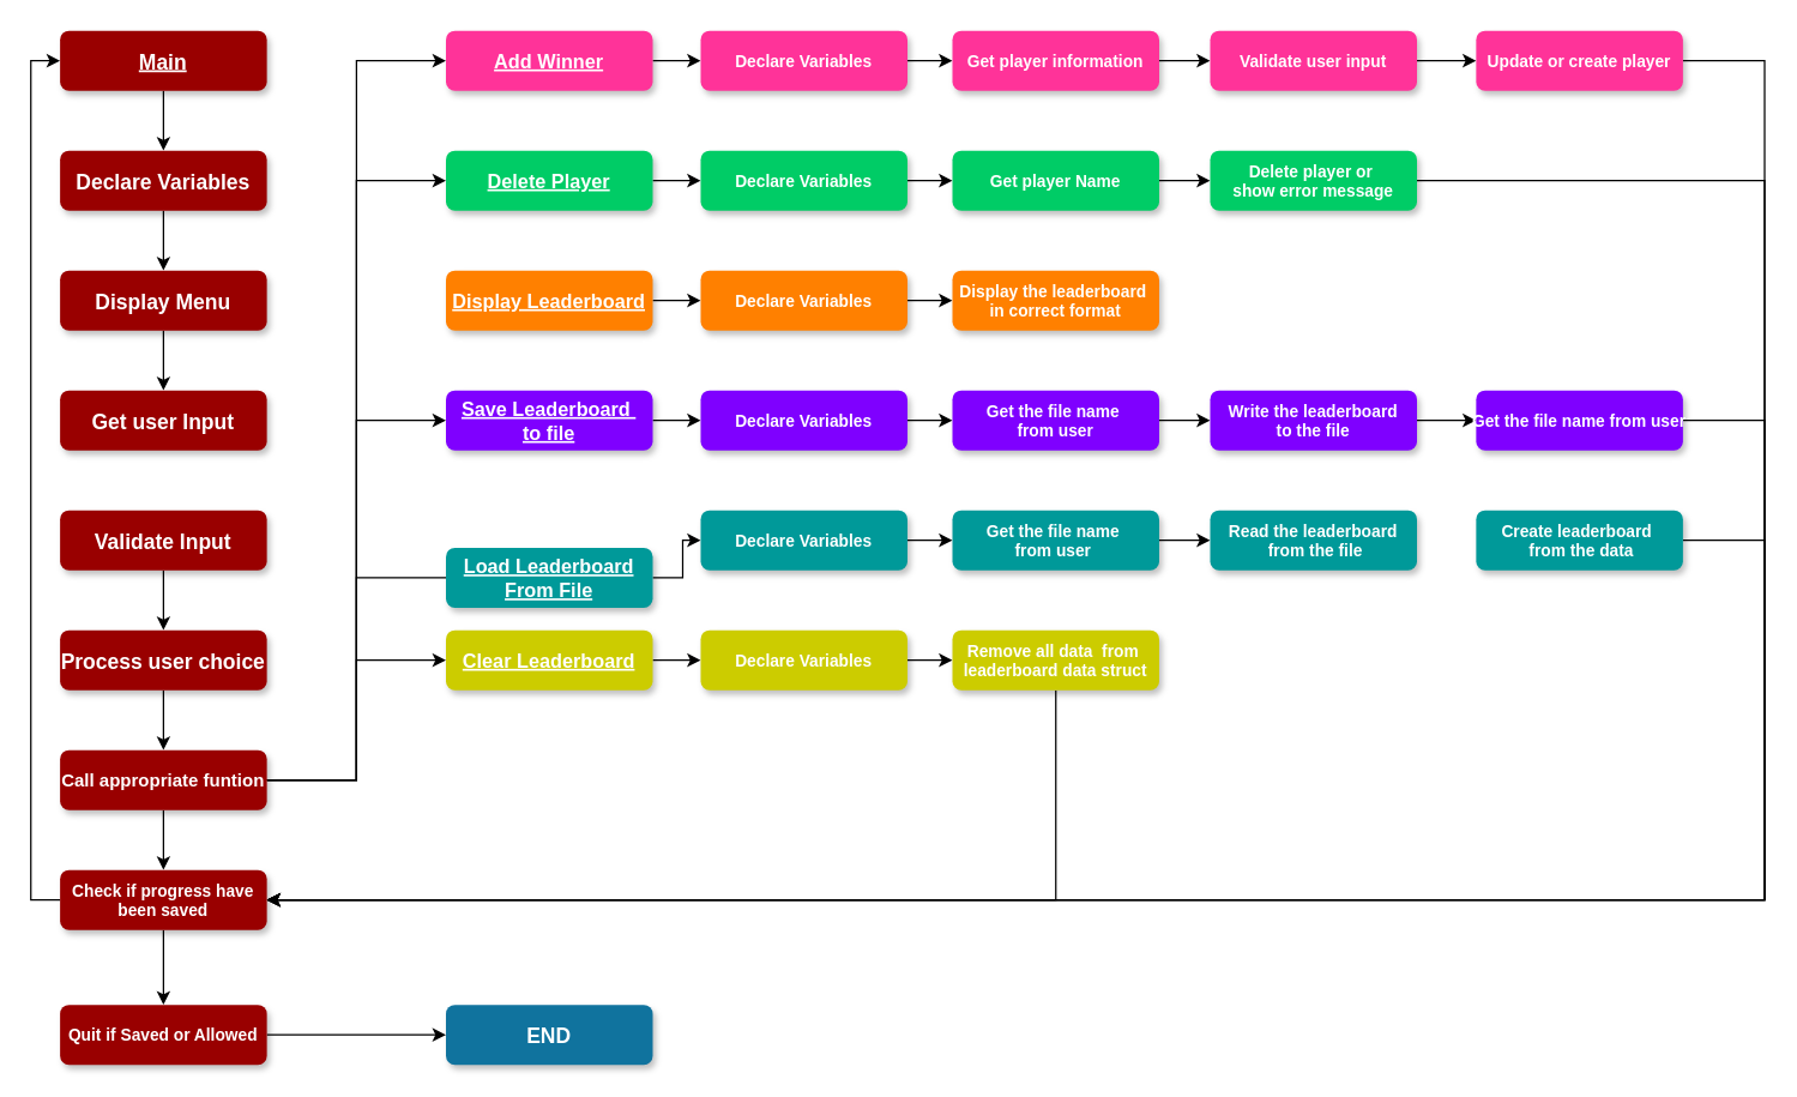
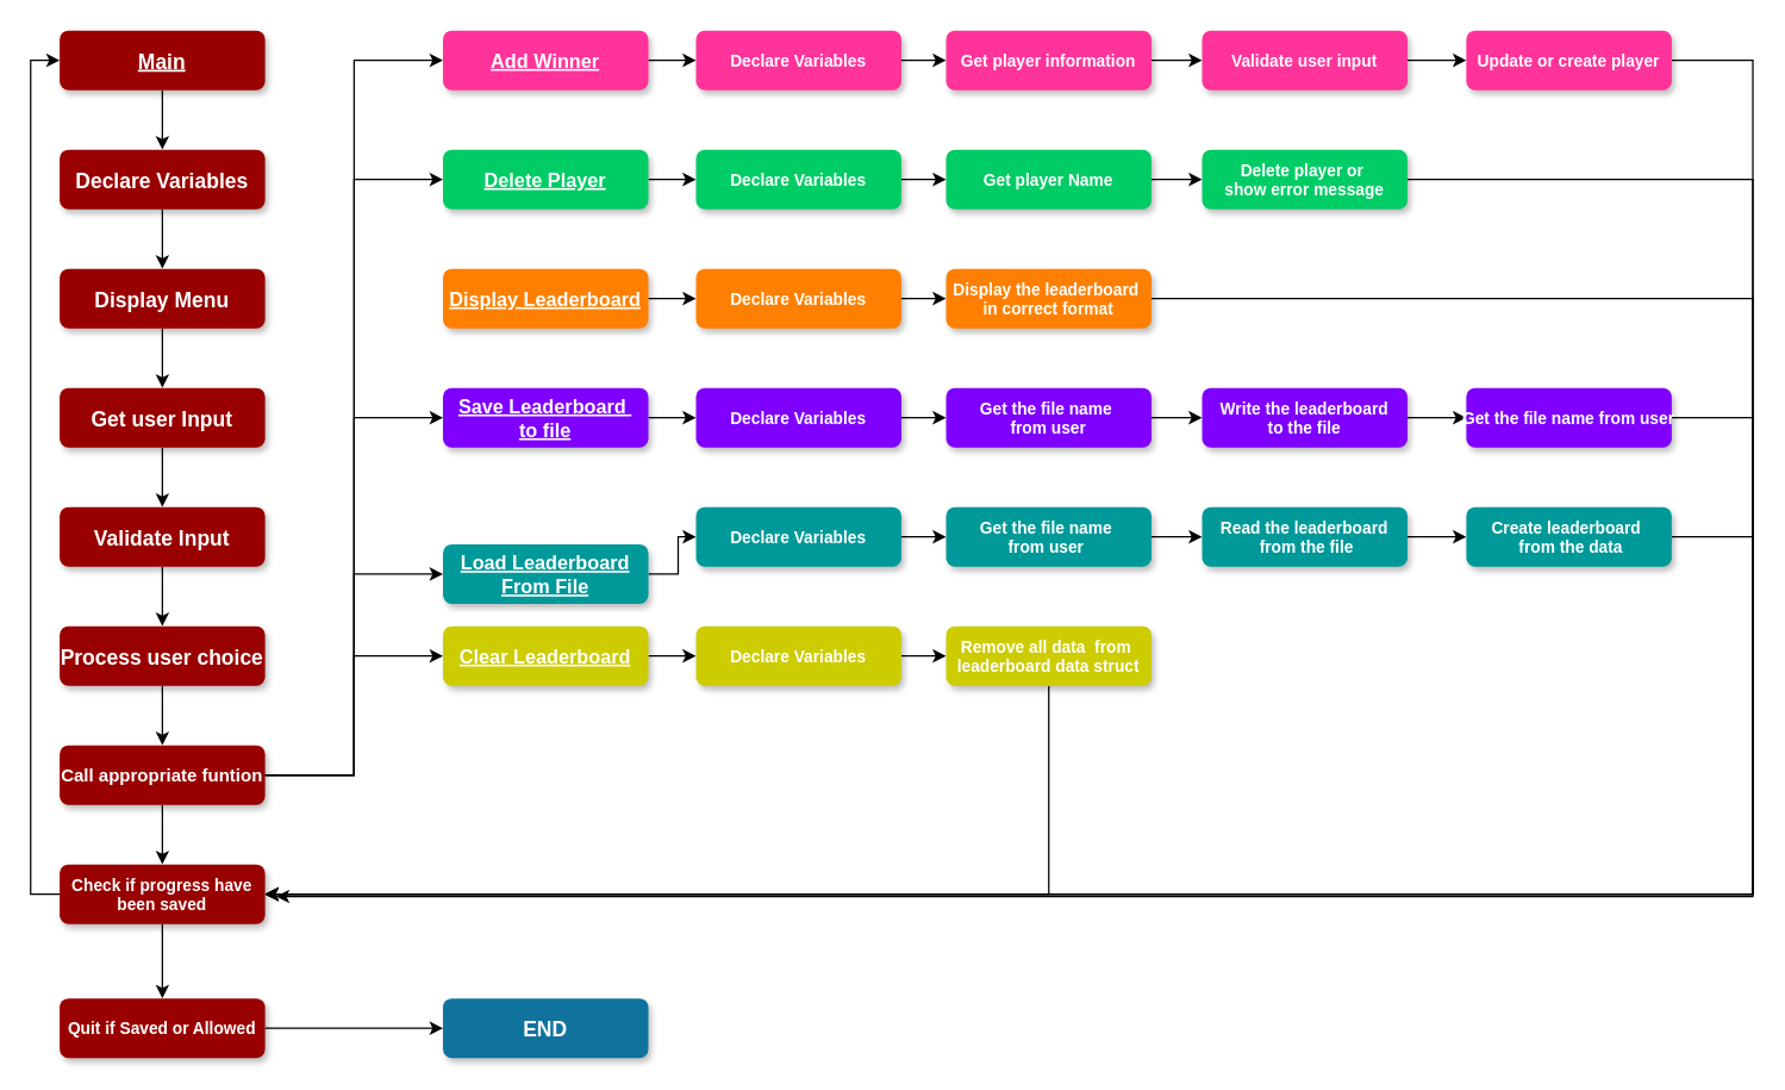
+ <mxCell id="8" value="" style="edgeStyle=orthogonalEdgeStyle;rounded=0;orthogonalLoop=1;jettySize=auto;html=1;" edge="1" parent="1" source="9" target="11"><mxGeometry relative="1" as="geometry" /></mxCell>
+ <mxCell id="66" value="" style="edgeStyle=orthogonalEdgeStyle;rounded=0;orthogonalLoop=1;jettySize=auto;html=1;" edge="1" parent="1" source="67" target="69"><mxGeometry relative="1" as="geometry" /></mxCell>
- <mxCell id="18" style="edgeStyle=orthogonalEdgeStyle;rounded=0;orthogonalLoop=1;jettySize=auto;html=1;entryX=0;entryY=0.5;entryDx=0;entryDy=0;endArrow=none;" edge="1" parent="1" source="20" target="55"><mxGeometry relative="1" as="geometry" /></mxCell>
+ <mxCell id="18" style="edgeStyle=orthogonalEdgeStyle;rounded=0;orthogonalLoop=1;jettySize=auto;html=1;entryX=0;entryY=0.5;entryDx=0;entryDy=0;" edge="1" parent="1" source="20" target="55"><mxGeometry relative="1" as="geometry" /></mxCell>
+ <mxCell id="76" style="edgeStyle=orthogonalEdgeStyle;rounded=0;orthogonalLoop=1;jettySize=auto;html=1;entryX=1.053;entryY=0.538;entryDx=0;entryDy=0;entryPerimeter=0;" edge="1" parent="1" source="43" target="72"><mxGeometry relative="1" as="geometry"><Array as="points"><mxPoint x="1177" y="200" /><mxPoint x="1177" y="602" /></Array></mxGeometry></mxCell>
